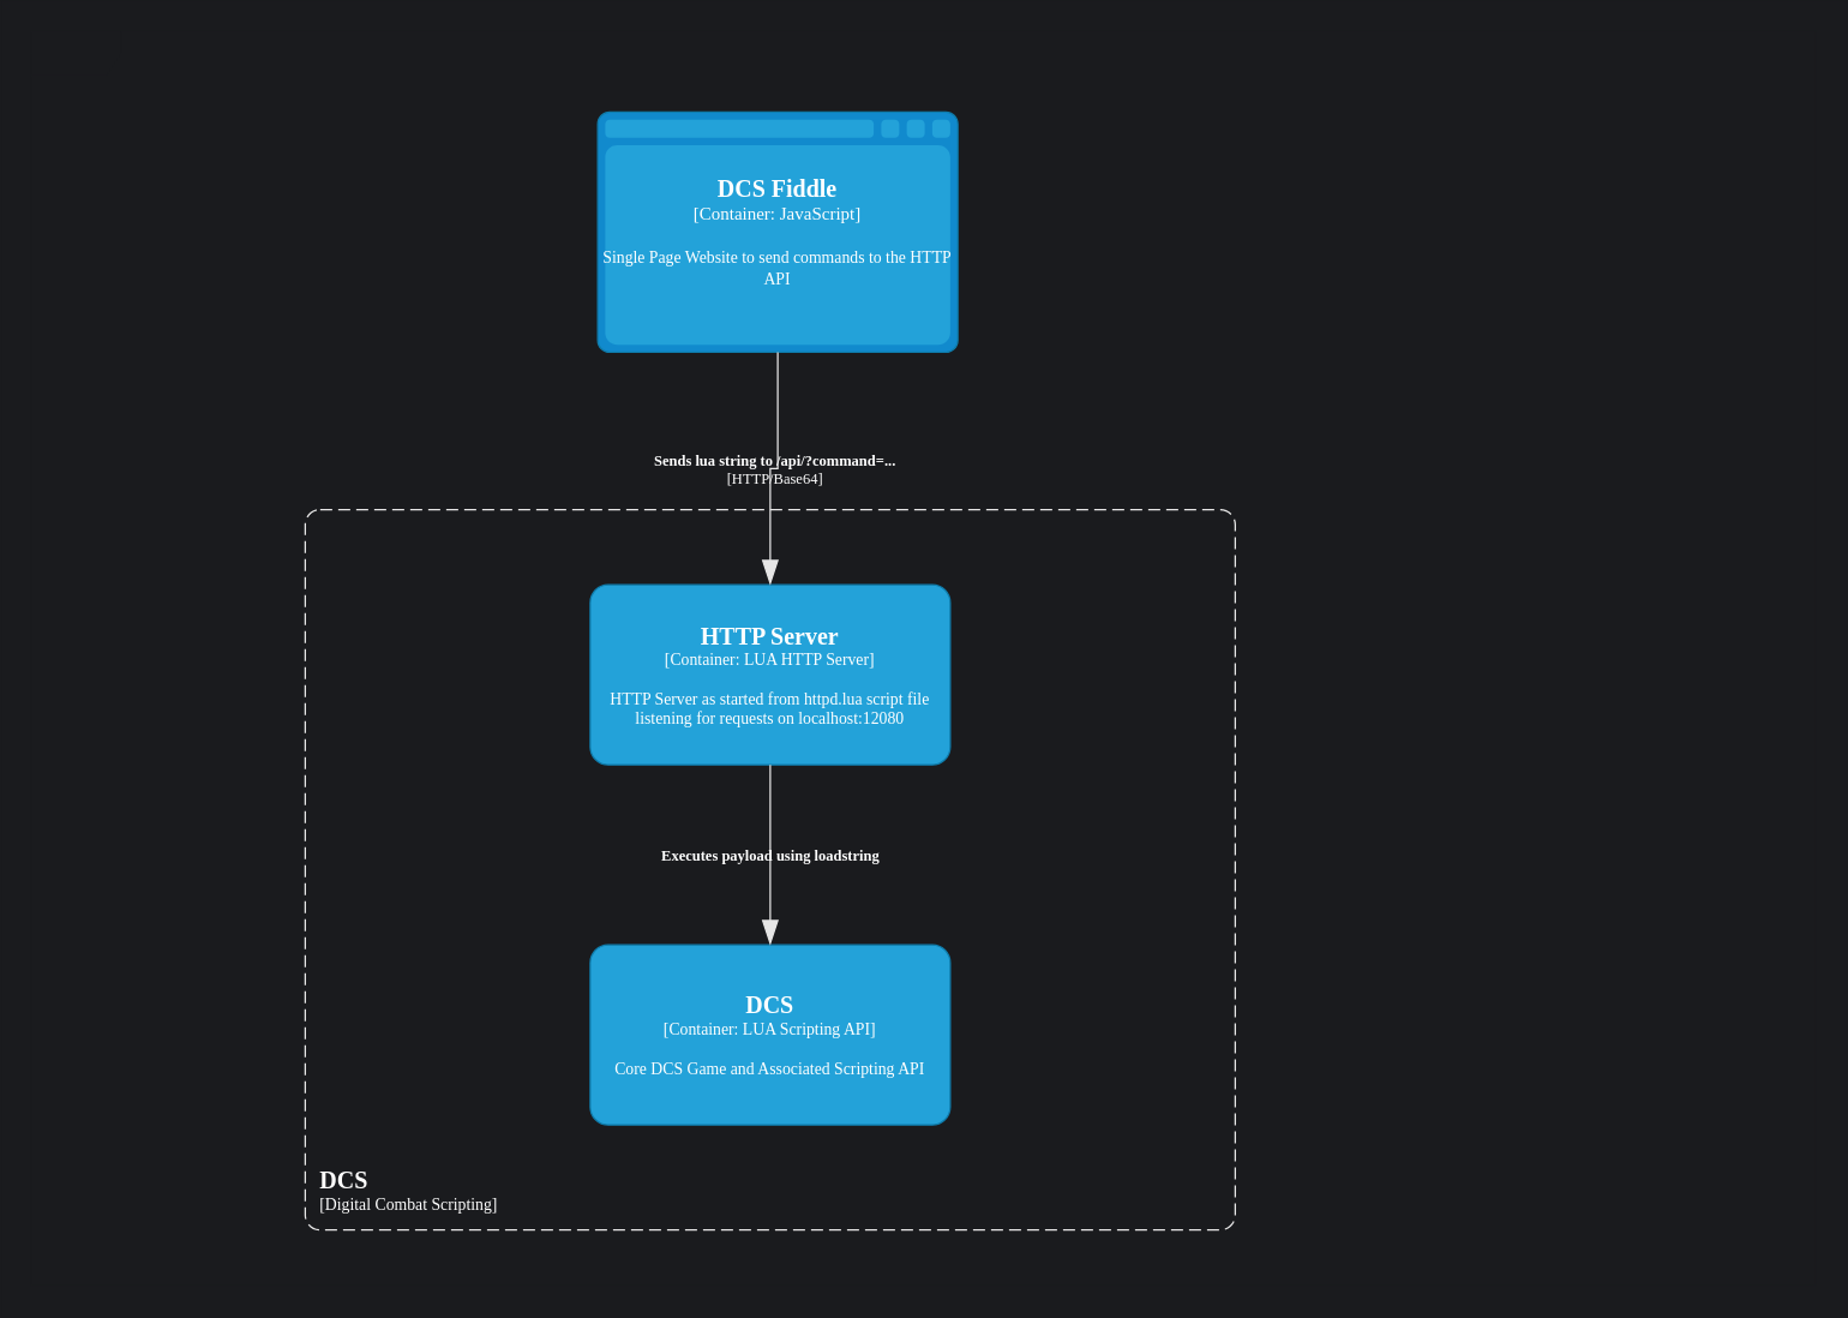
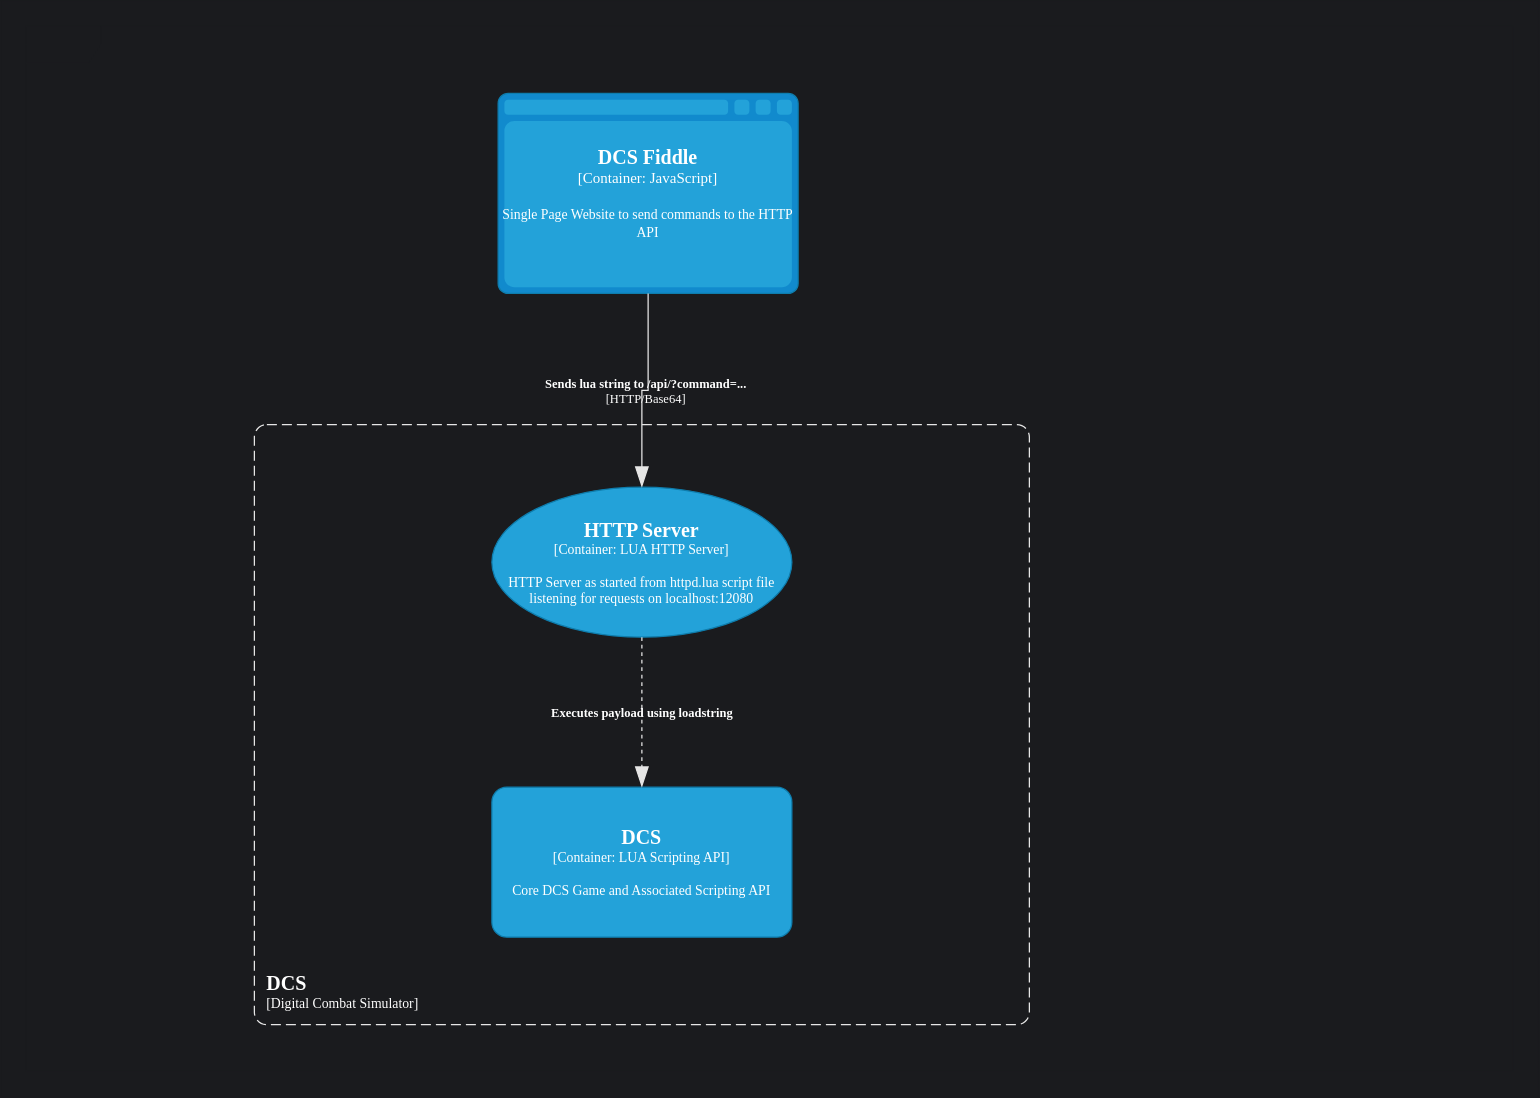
- <mxCell id="4" value="&lt;font style=&quot;font-size: 16px&quot;&gt;&lt;b&gt;HTTP Server&lt;/b&gt;&lt;/font&gt;&lt;div&gt;[Container: LUA HTTP Server]&lt;/div&gt;&lt;br&gt;&lt;div&gt;&lt;font style=&quot;font-size: 11px&quot;&gt;&lt;font&gt;HTTP Server as started from httpd.lua script file listening for requests on localhost:12080&lt;/font&gt;&lt;/font&gt;&lt;/div&gt;" style="rounded=1;whiteSpace=wrap;html=1;fontSize=11;labelBackgroundColor=none;fillColor=#23A2D9;fontColor=#FFFFFF;align=center;arcSize=10;strokeColor=#0E7DAD;metaEdit=1;resizable=0;points=[[0.25,0,0],[0.5,0,0],[0.75,0,0],[1,0.25,0],[1,0.5,0],[1,0.75,0],[0.75,1,0],[0.5,1,0],[0.25,1,0],[0,0.75,0],[0,0.5,0],[0,0.25,0]];strokeWidth=1;fontFamily=Avenir Next;" vertex="1" parent="1"><mxGeometry x="393" y="389" width="240" height="120" as="geometry" /></mxCell>
+ <mxCell id="4" value="&lt;font style=&quot;font-size: 16px&quot;&gt;&lt;b&gt;HTTP Server&lt;/b&gt;&lt;/font&gt;&lt;div&gt;[Container: LUA HTTP Server]&lt;/div&gt;&lt;br&gt;&lt;div&gt;&lt;font style=&quot;font-size: 11px&quot;&gt;&lt;font&gt;HTTP Server as started from httpd.lua script file listening for requests on localhost:12080&lt;/font&gt;&lt;/font&gt;&lt;/div&gt;" style="ellipse;whiteSpace=wrap;html=1;fontSize=11;labelBackgroundColor=none;fillColor=#23A2D9;fontColor=#FFFFFF;align=center;arcSize=10;strokeColor=#0E7DAD;metaEdit=1;resizable=0;points=[[0.25,0,0],[0.5,0,0],[0.75,0,0],[1,0.25,0],[1,0.5,0],[1,0.75,0],[0.75,1,0],[0.5,1,0],[0.25,1,0],[0,0.75,0],[0,0.5,0],[0,0.25,0]];strokeWidth=1;fontFamily=Avenir Next;" vertex="1" parent="1"><mxGeometry x="393" y="389" width="240" height="120" as="geometry" /></mxCell>
- <mxCell id="7" value="&lt;div style=&quot;text-align: left&quot;&gt;&lt;div style=&quot;text-align: center&quot;&gt;&lt;b&gt;Executes payload using loadstring&lt;/b&gt;&lt;/div&gt;&lt;/div&gt;" style="endArrow=blockThin;html=1;fontSize=10;fontColor=#FFFFFF;strokeWidth=1;endFill=1;strokeColor=#E6E6E6;elbow=vertical;metaEdit=1;endSize=14;startSize=14;jumpStyle=arc;jumpSize=16;rounded=0;edgeStyle=orthogonalEdgeStyle;fontFamily=Avenir Next;fillColor=#C4CCDE;exitX=0.5;exitY=1;exitDx=0;exitDy=0;exitPerimeter=0;entryX=0.5;entryY=0;entryDx=0;entryDy=0;entryPerimeter=0;labelBackgroundColor=none;" edge="1" parent="1" source="4" target="5"><mxGeometry width="240" relative="1" as="geometry"><mxPoint x="399" y="499" as="sourcePoint" /><mxPoint x="639" y="499" as="targetPoint" /></mxGeometry></mxCell>
+ <mxCell id="7" value="&lt;div style=&quot;text-align: left&quot;&gt;&lt;div style=&quot;text-align: center&quot;&gt;&lt;b&gt;Executes payload using loadstring&lt;/b&gt;&lt;/div&gt;&lt;/div&gt;" style="endArrow=blockThin;html=1;fontSize=10;fontColor=#FFFFFF;strokeWidth=1;endFill=1;strokeColor=#E6E6E6;elbow=vertical;metaEdit=1;endSize=14;startSize=14;jumpStyle=arc;jumpSize=16;rounded=0;edgeStyle=orthogonalEdgeStyle;fontFamily=Avenir Next;fillColor=#C4CCDE;exitX=0.5;exitY=1;exitDx=0;exitDy=0;exitPerimeter=0;entryX=0.5;entryY=0;entryDx=0;entryDy=0;entryPerimeter=0;labelBackgroundColor=none;dashed=1;" edge="1" parent="1" source="4" target="5"><mxGeometry width="240" relative="1" as="geometry"><mxPoint x="399" y="499" as="sourcePoint" /><mxPoint x="639" y="499" as="targetPoint" /></mxGeometry></mxCell>
- <mxCell id="3" value="&lt;font style=&quot;font-size: 16px&quot;&gt;&lt;b&gt;&lt;div style=&quot;text-align: left&quot;&gt;DCS&lt;/div&gt;&lt;/b&gt;&lt;/font&gt;&lt;div style=&quot;text-align: left&quot;&gt;[Digital Combat Scripting]&lt;/div&gt;" style="rounded=1;fontSize=11;whiteSpace=wrap;html=1;dashed=1;arcSize=20;fillColor=none;strokeColor=#E6E6E6;fontColor=#FFFFFF;labelBackgroundColor=none;align=left;verticalAlign=bottom;labelBorderColor=none;spacingTop=0;spacing=10;dashPattern=8 4;metaEdit=1;rotatable=0;perimeter=rectanglePerimeter;labelPadding=0;allowArrows=0;connectable=0;expand=0;recursiveResize=0;editable=1;pointerEvents=0;absoluteArcSize=1;points=[[0.25,0,0],[0.5,0,0],[0.75,0,0],[1,0.25,0],[1,0.5,0],[1,0.75,0],[0.75,1,0],[0.5,1,0],[0.25,1,0],[0,0.75,0],[0,0.5,0],[0,0.25,0]];strokeWidth=1;fontFamily=Avenir Next;" vertex="1" parent="1"><mxGeometry x="203" y="339" width="620" height="480" as="geometry" /></mxCell>
+ <mxCell id="3" value="&lt;font style=&quot;font-size: 16px&quot;&gt;&lt;b&gt;&lt;div style=&quot;text-align: left&quot;&gt;DCS&lt;/div&gt;&lt;/b&gt;&lt;/font&gt;&lt;div style=&quot;text-align: left&quot;&gt;[Digital Combat Simulator]&lt;/div&gt;" style="rounded=1;fontSize=11;whiteSpace=wrap;html=1;dashed=1;arcSize=20;fillColor=none;strokeColor=#E6E6E6;fontColor=#FFFFFF;labelBackgroundColor=none;align=left;verticalAlign=bottom;labelBorderColor=none;spacingTop=0;spacing=10;dashPattern=8 4;metaEdit=1;rotatable=0;perimeter=rectanglePerimeter;labelPadding=0;allowArrows=0;connectable=0;expand=0;recursiveResize=0;editable=1;pointerEvents=0;absoluteArcSize=1;points=[[0.25,0,0],[0.5,0,0],[0.75,0,0],[1,0.25,0],[1,0.5,0],[1,0.75,0],[0.75,1,0],[0.5,1,0],[0.25,1,0],[0,0.75,0],[0,0.5,0],[0,0.25,0]];strokeWidth=1;fontFamily=Avenir Next;" vertex="1" parent="1"><mxGeometry x="203" y="339" width="620" height="480" as="geometry" /></mxCell>
